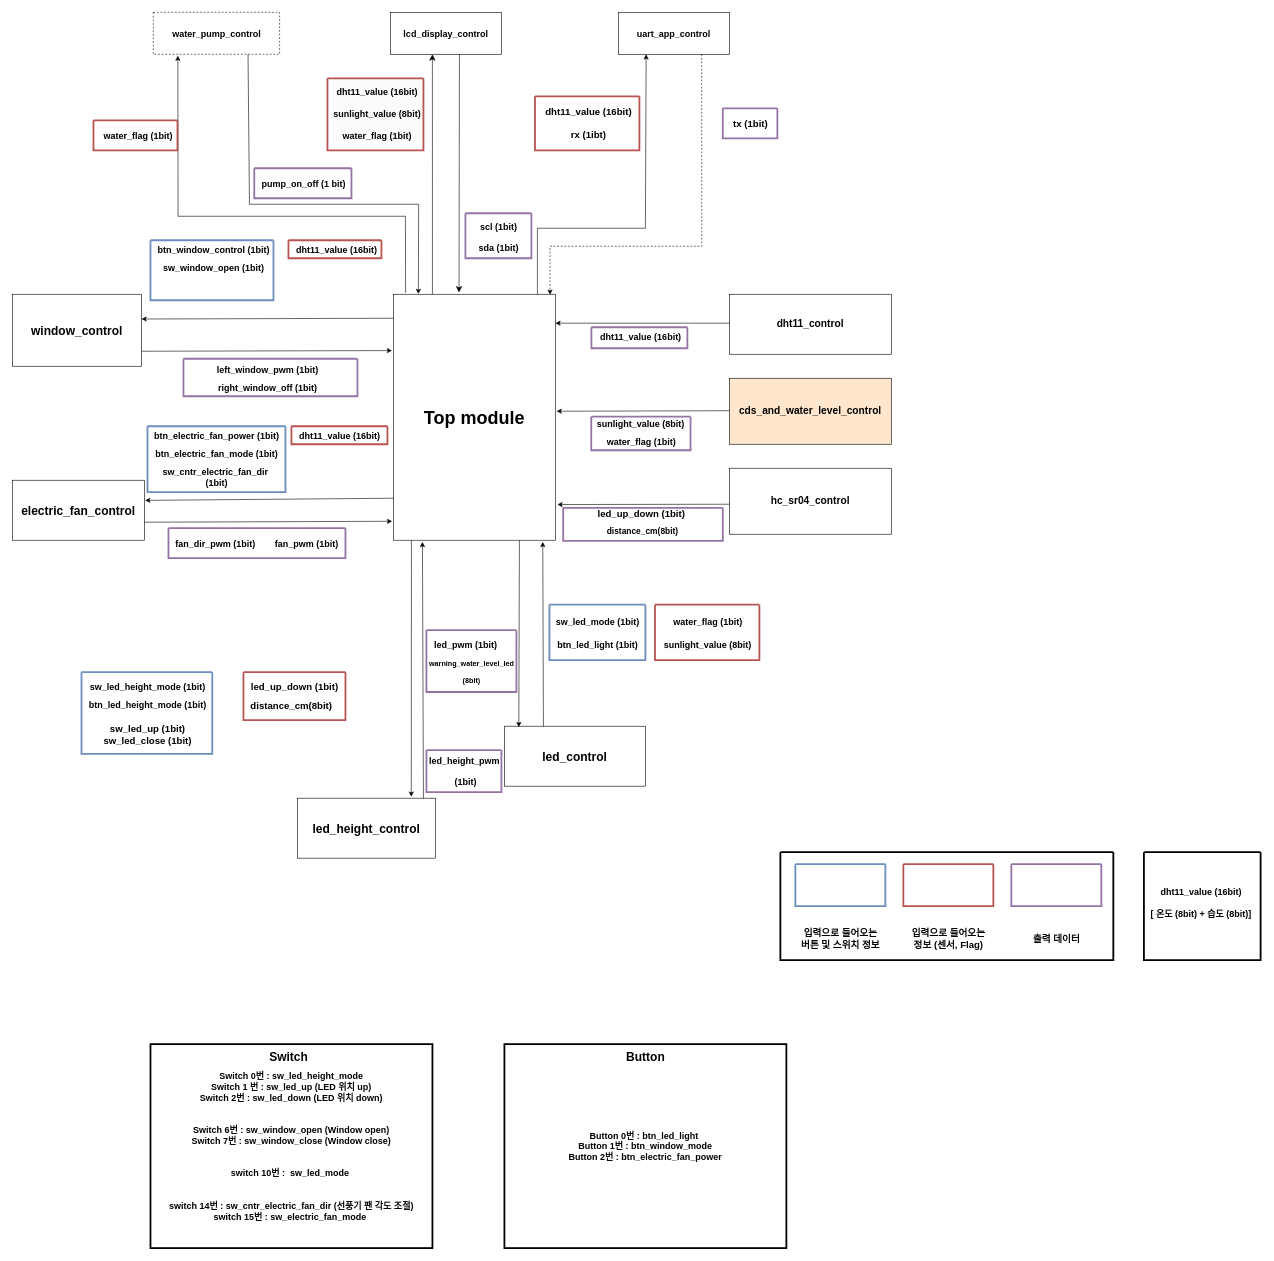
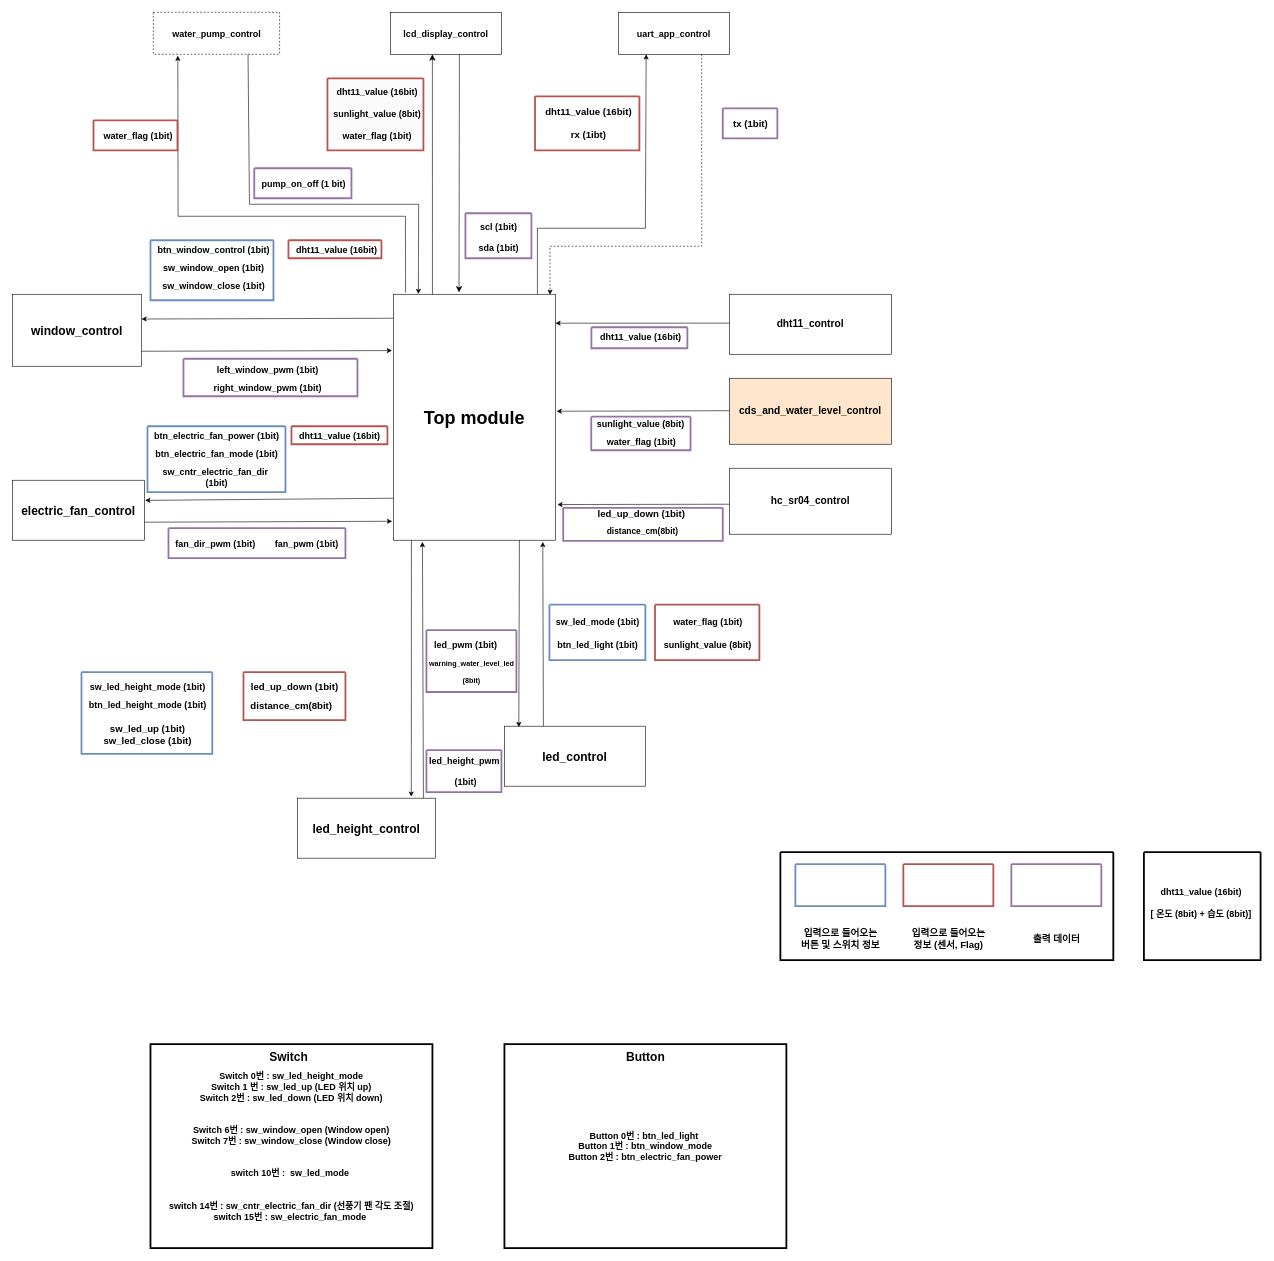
+ <mxCell id="74" value="&lt;b style=&quot;font-size: 15px;&quot;&gt;sw_window_close (1bit)&lt;/b&gt;" style="text;html=1;align=center;verticalAlign=middle;resizable=0;points=[];autosize=1;strokeColor=none;fillColor=none;fontSize=16;" parent="1" vertex="1"><mxGeometry x="260" y="460" width="190" height="30" as="geometry" /></mxCell>
- <mxCell id="79" value="&lt;b style=&quot;font-size: 15px;&quot;&gt;right_window_off (1bit)&lt;/b&gt;" style="text;html=1;align=center;verticalAlign=middle;resizable=0;points=[];autosize=1;strokeColor=none;fillColor=none;" parent="77" vertex="1"><mxGeometry x="40" y="32.5" width="200" height="30" as="geometry" /></mxCell>
+ <mxCell id="79" value="&lt;b style=&quot;font-size: 15px;&quot;&gt;right_window_pwm (1bit)&lt;/b&gt;" style="text;html=1;align=center;verticalAlign=middle;resizable=0;points=[];autosize=1;strokeColor=none;fillColor=none;" parent="77" vertex="1"><mxGeometry x="40" y="32.5" width="200" height="30" as="geometry" /></mxCell>
